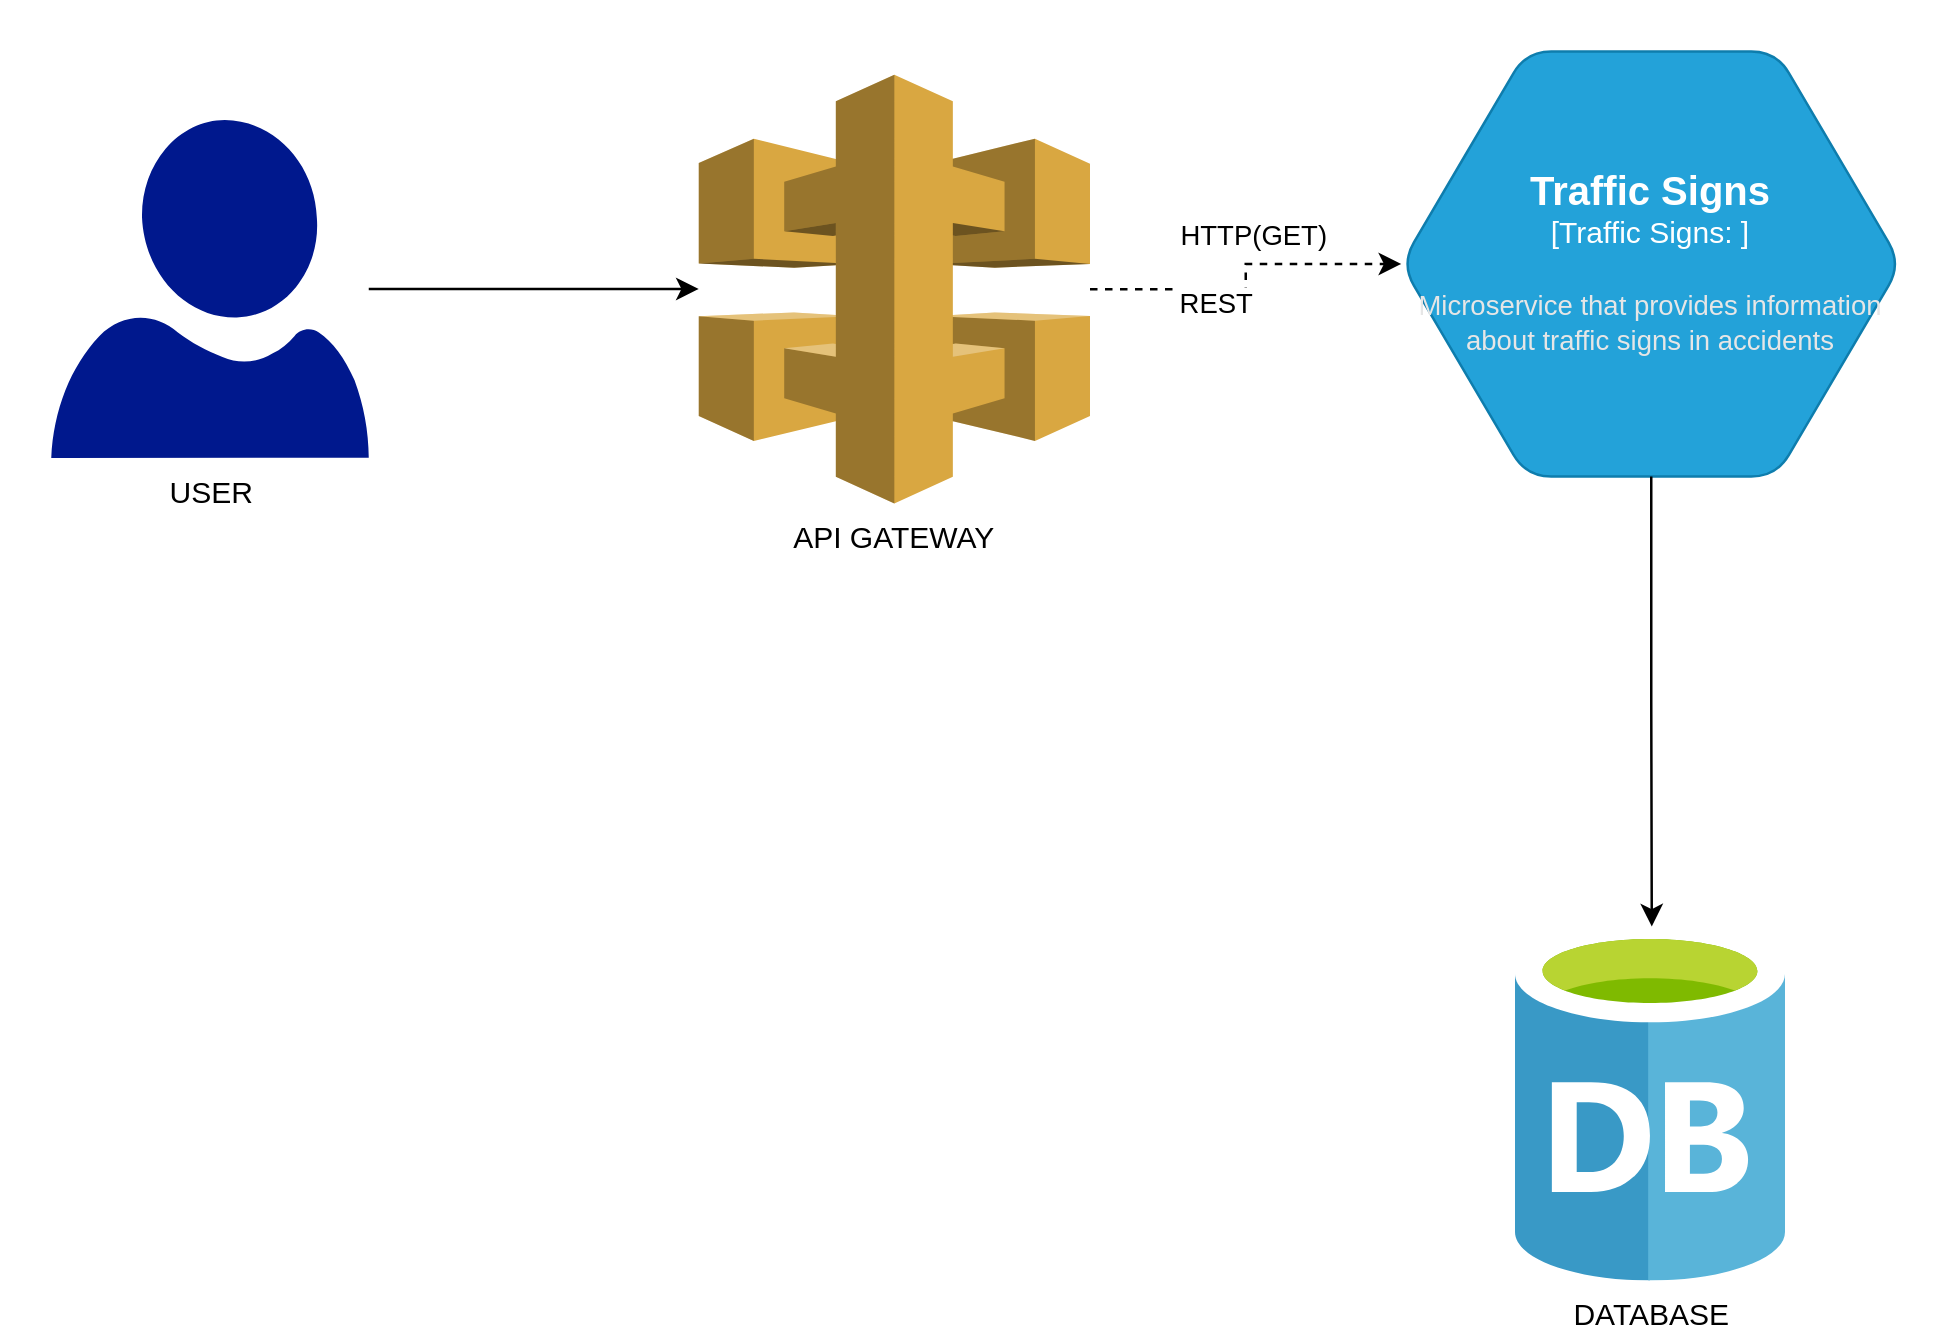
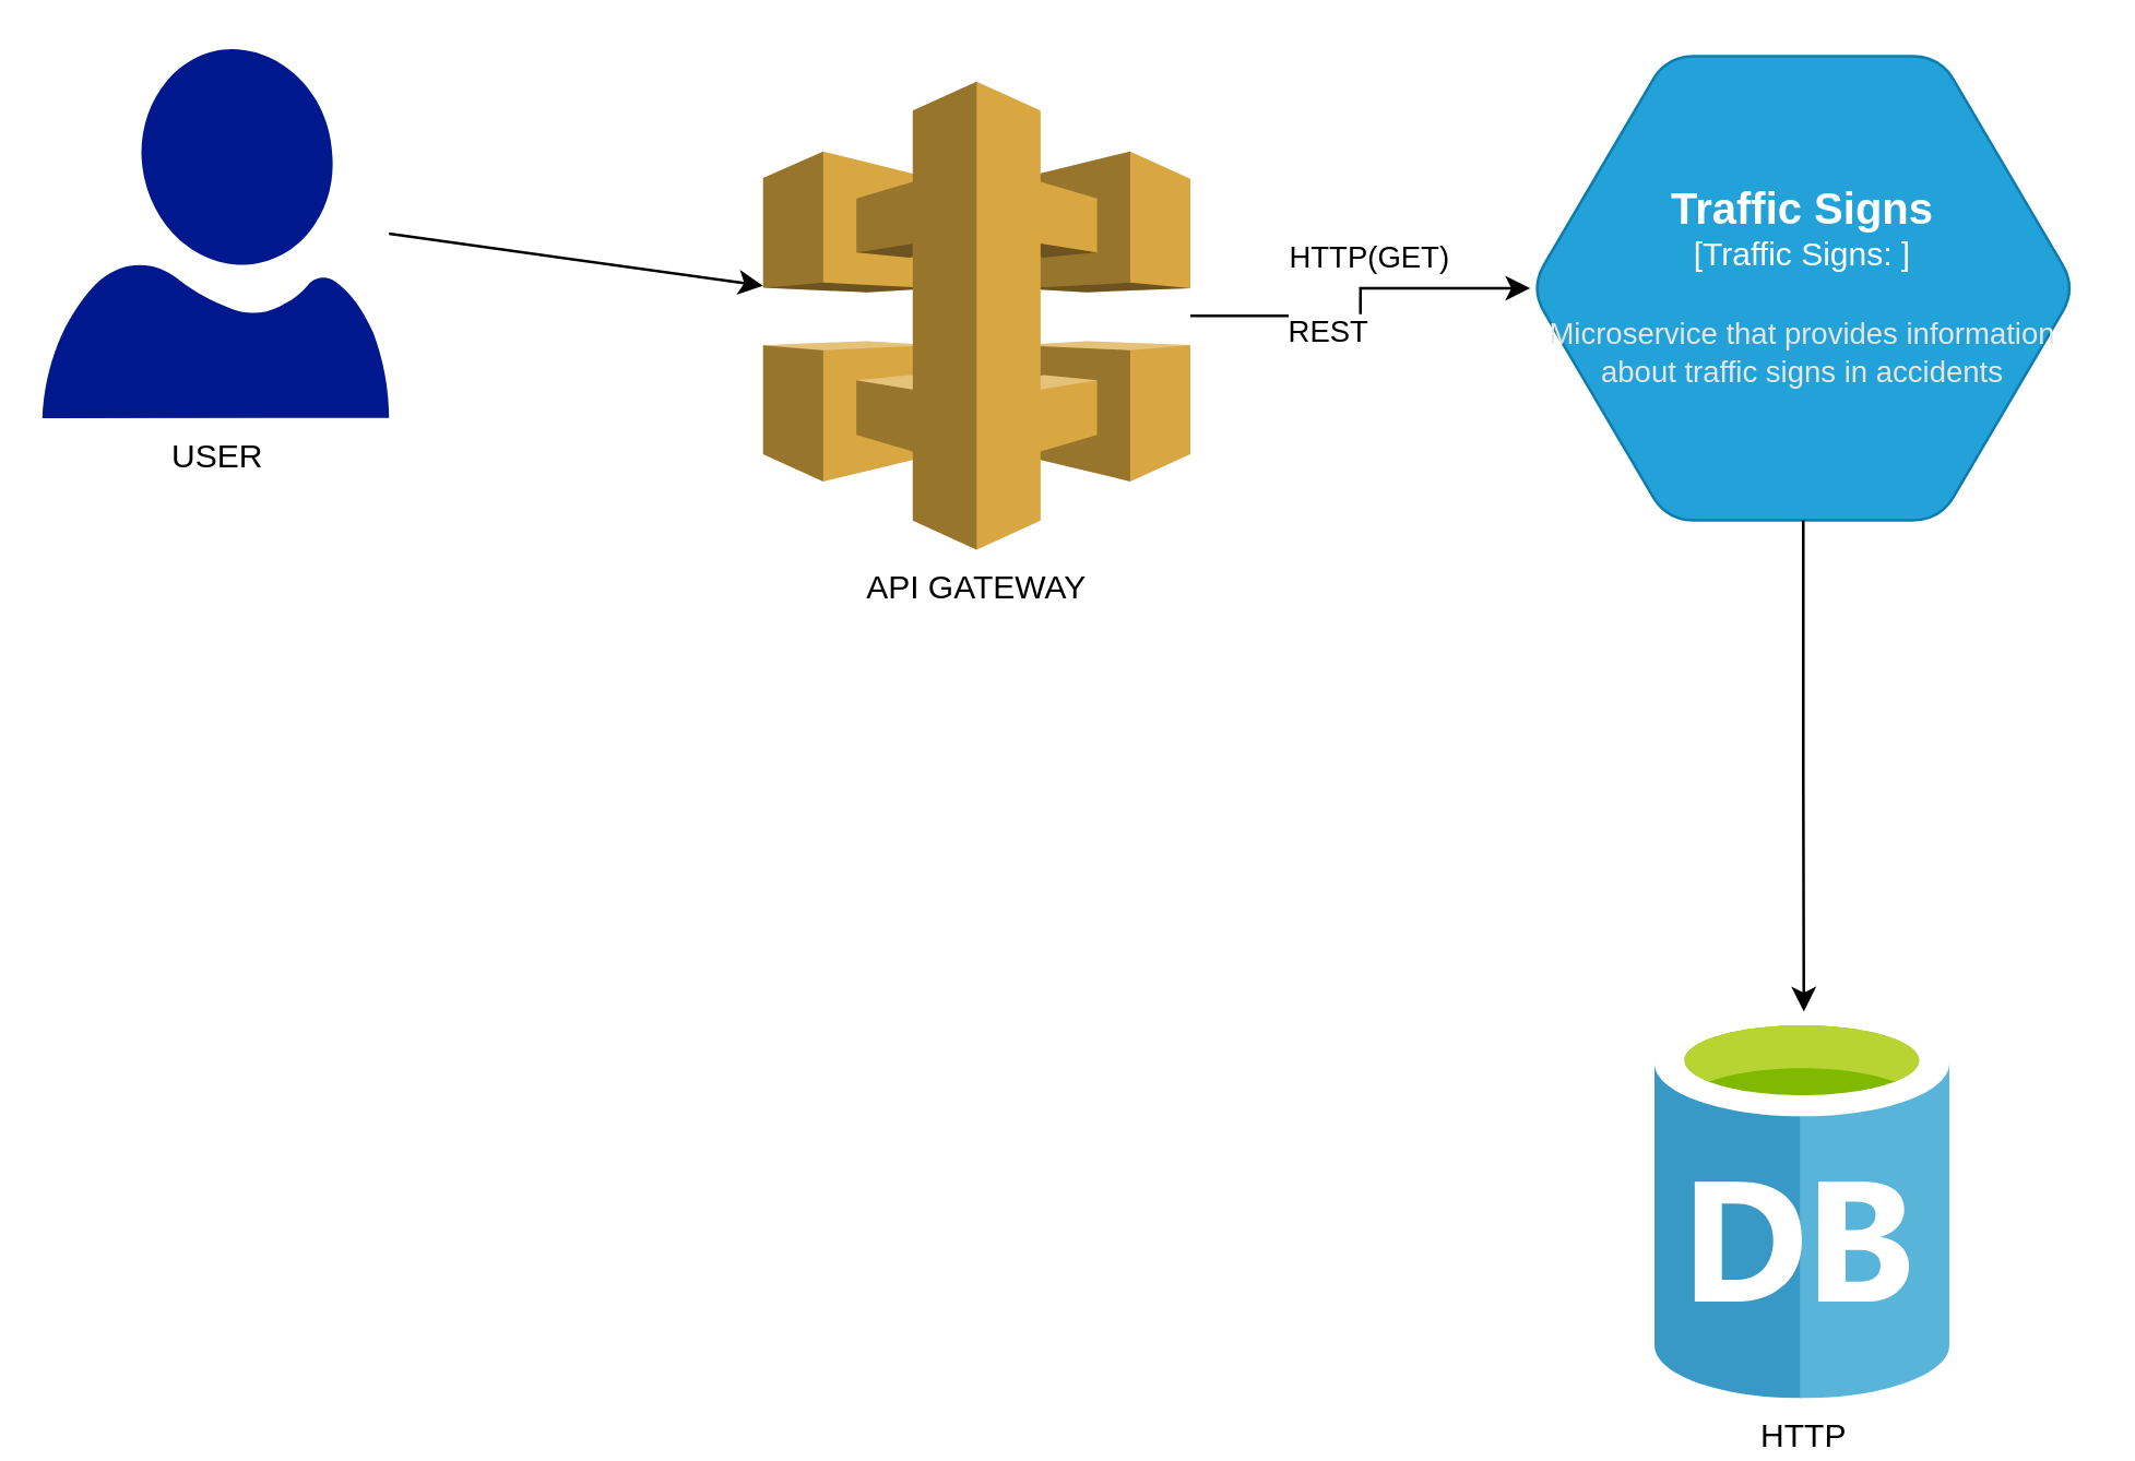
- <mxCell id="7" style="edgeStyle=orthogonalEdgeStyle;rounded=0;orthogonalLoop=1;jettySize=auto;html=1;entryX=0;entryY=0.5;entryDx=0;entryDy=0;entryPerimeter=0;dashed=1;" edge="1" parent="1" source="4" target="5"><mxGeometry relative="1" as="geometry" /></mxCell>
+ <mxCell id="7" style="edgeStyle=orthogonalEdgeStyle;rounded=0;orthogonalLoop=1;jettySize=auto;html=1;entryX=0;entryY=0.5;entryDx=0;entryDy=0;entryPerimeter=0;" edge="1" parent="1" source="4" target="5"><mxGeometry relative="1" as="geometry" /></mxCell>
- <mxCell id="3" value="USER" style="sketch=0;aspect=fixed;pointerEvents=1;shadow=0;dashed=0;html=1;strokeColor=none;labelPosition=center;verticalLabelPosition=bottom;verticalAlign=top;align=center;fillColor=#00188D;shape=mxgraph.azure.user" vertex="1" parent="1"><mxGeometry x="20" y="47.44" width="127" height="135.11" as="geometry" /></mxCell>
+ <mxCell id="3" value="USER" style="sketch=0;aspect=fixed;pointerEvents=1;shadow=0;dashed=0;html=1;strokeColor=none;labelPosition=center;verticalLabelPosition=bottom;verticalAlign=top;align=center;fillColor=#00188D;shape=mxgraph.azure.user" vertex="1" parent="1"><mxGeometry x="15" y="17.44" width="127" height="135.11" as="geometry" /></mxCell>
- <mxCell id="2" value="DATABASE" style="image;sketch=0;aspect=fixed;html=1;points=[];align=center;fontSize=12;image=img/lib/mscae/Database_General.svg;" vertex="1" parent="1"><mxGeometry x="606" y="370" width="108" height="142.11" as="geometry" /></mxCell>
+ <mxCell id="2" value="HTTP" style="image;sketch=0;aspect=fixed;html=1;points=[];align=center;fontSize=12;image=img/lib/mscae/Database_General.svg;" vertex="1" parent="1"><mxGeometry x="606" y="370" width="108" height="142.11" as="geometry" /></mxCell>
